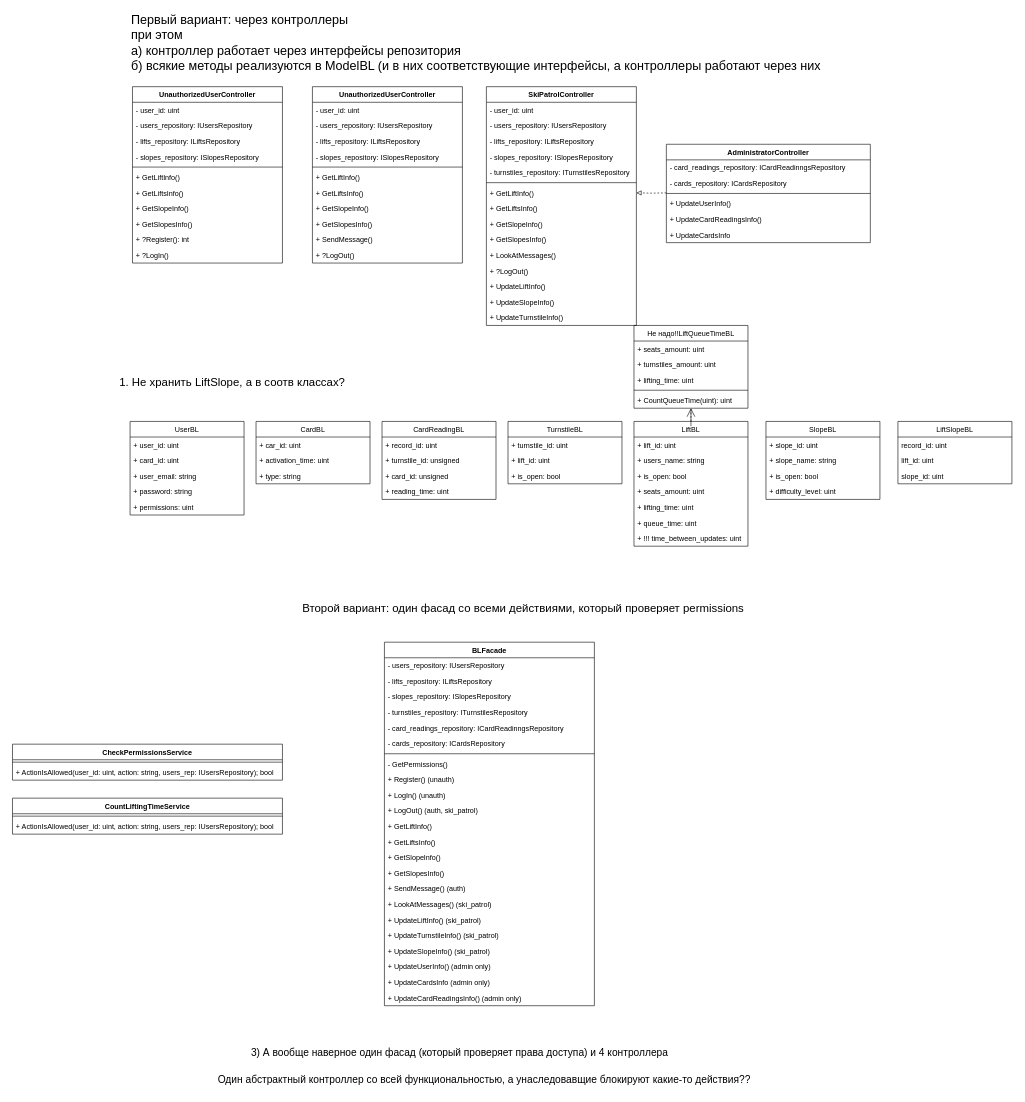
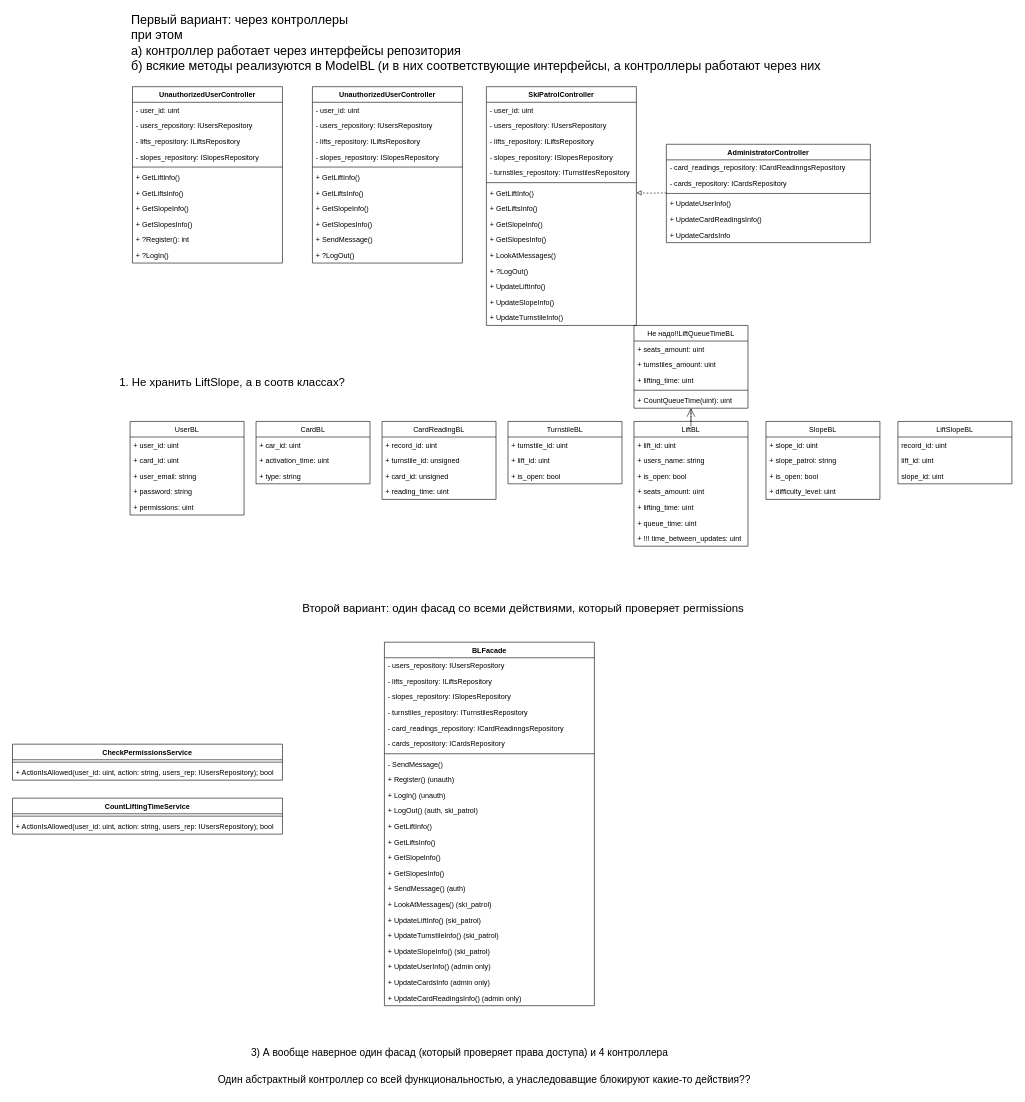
- <mxCell id="31" value="+ slope_name: string" style="text;strokeColor=none;fillColor=none;align=left;verticalAlign=top;spacingLeft=4;spacingRight=4;overflow=hidden;rotatable=0;points=[[0,0.5],[1,0.5]];portConstraint=eastwest;" parent="29" vertex="1"><mxGeometry y="52" width="190" height="26" as="geometry" /></mxCell>
+ <mxCell id="31" value="+ slope_patrol: string" style="text;strokeColor=none;fillColor=none;align=left;verticalAlign=top;spacingLeft=4;spacingRight=4;overflow=hidden;rotatable=0;points=[[0,0.5],[1,0.5]];portConstraint=eastwest;" parent="29" vertex="1"><mxGeometry y="52" width="190" height="26" as="geometry" /></mxCell>
- <mxCell id="104" value="- GetPermissions()" style="text;strokeColor=none;fillColor=none;align=left;verticalAlign=top;spacingLeft=4;spacingRight=4;overflow=hidden;rotatable=0;points=[[0,0.5],[1,0.5]];portConstraint=eastwest;" parent="96" vertex="1"><mxGeometry y="190" width="350" height="26" as="geometry" /></mxCell>
+ <mxCell id="104" value="- SendMessage()" style="text;strokeColor=none;fillColor=none;align=left;verticalAlign=top;spacingLeft=4;spacingRight=4;overflow=hidden;rotatable=0;points=[[0,0.5],[1,0.5]];portConstraint=eastwest;" parent="96" vertex="1"><mxGeometry y="190" width="350" height="26" as="geometry" /></mxCell>
